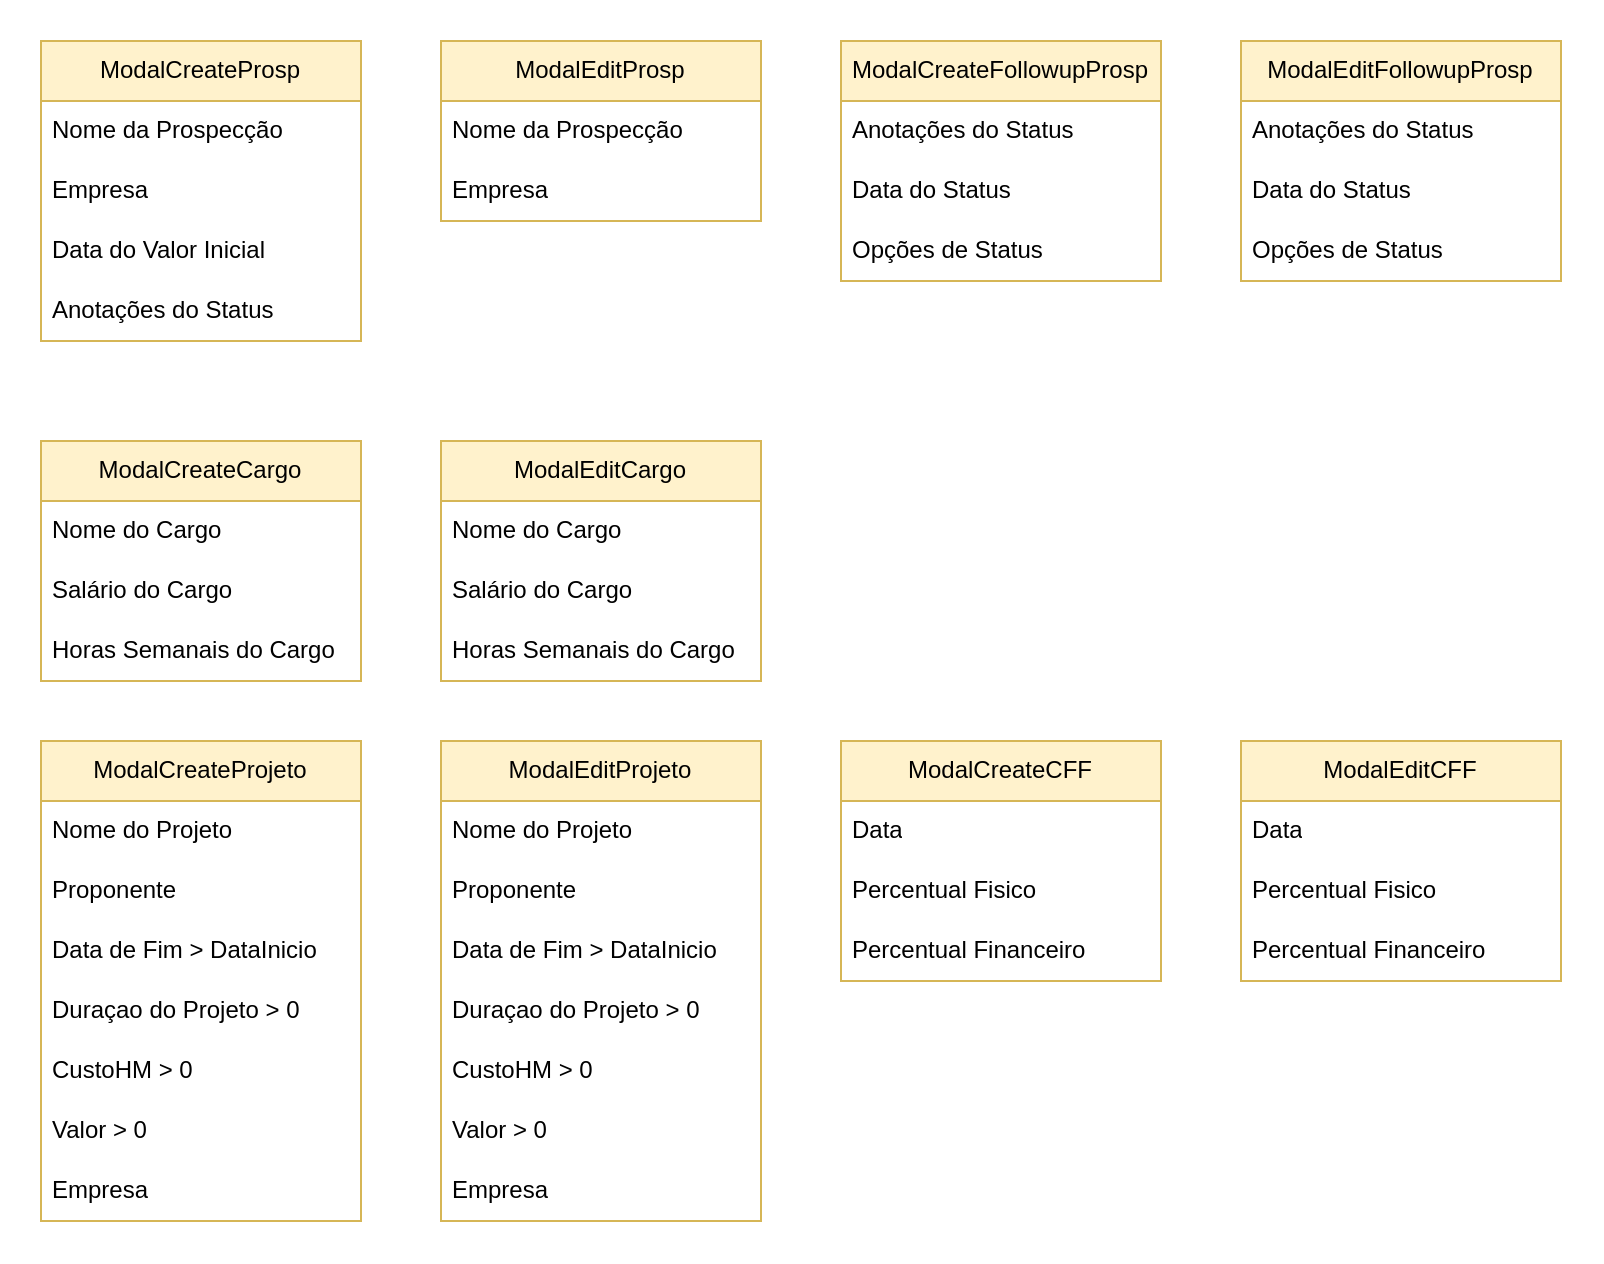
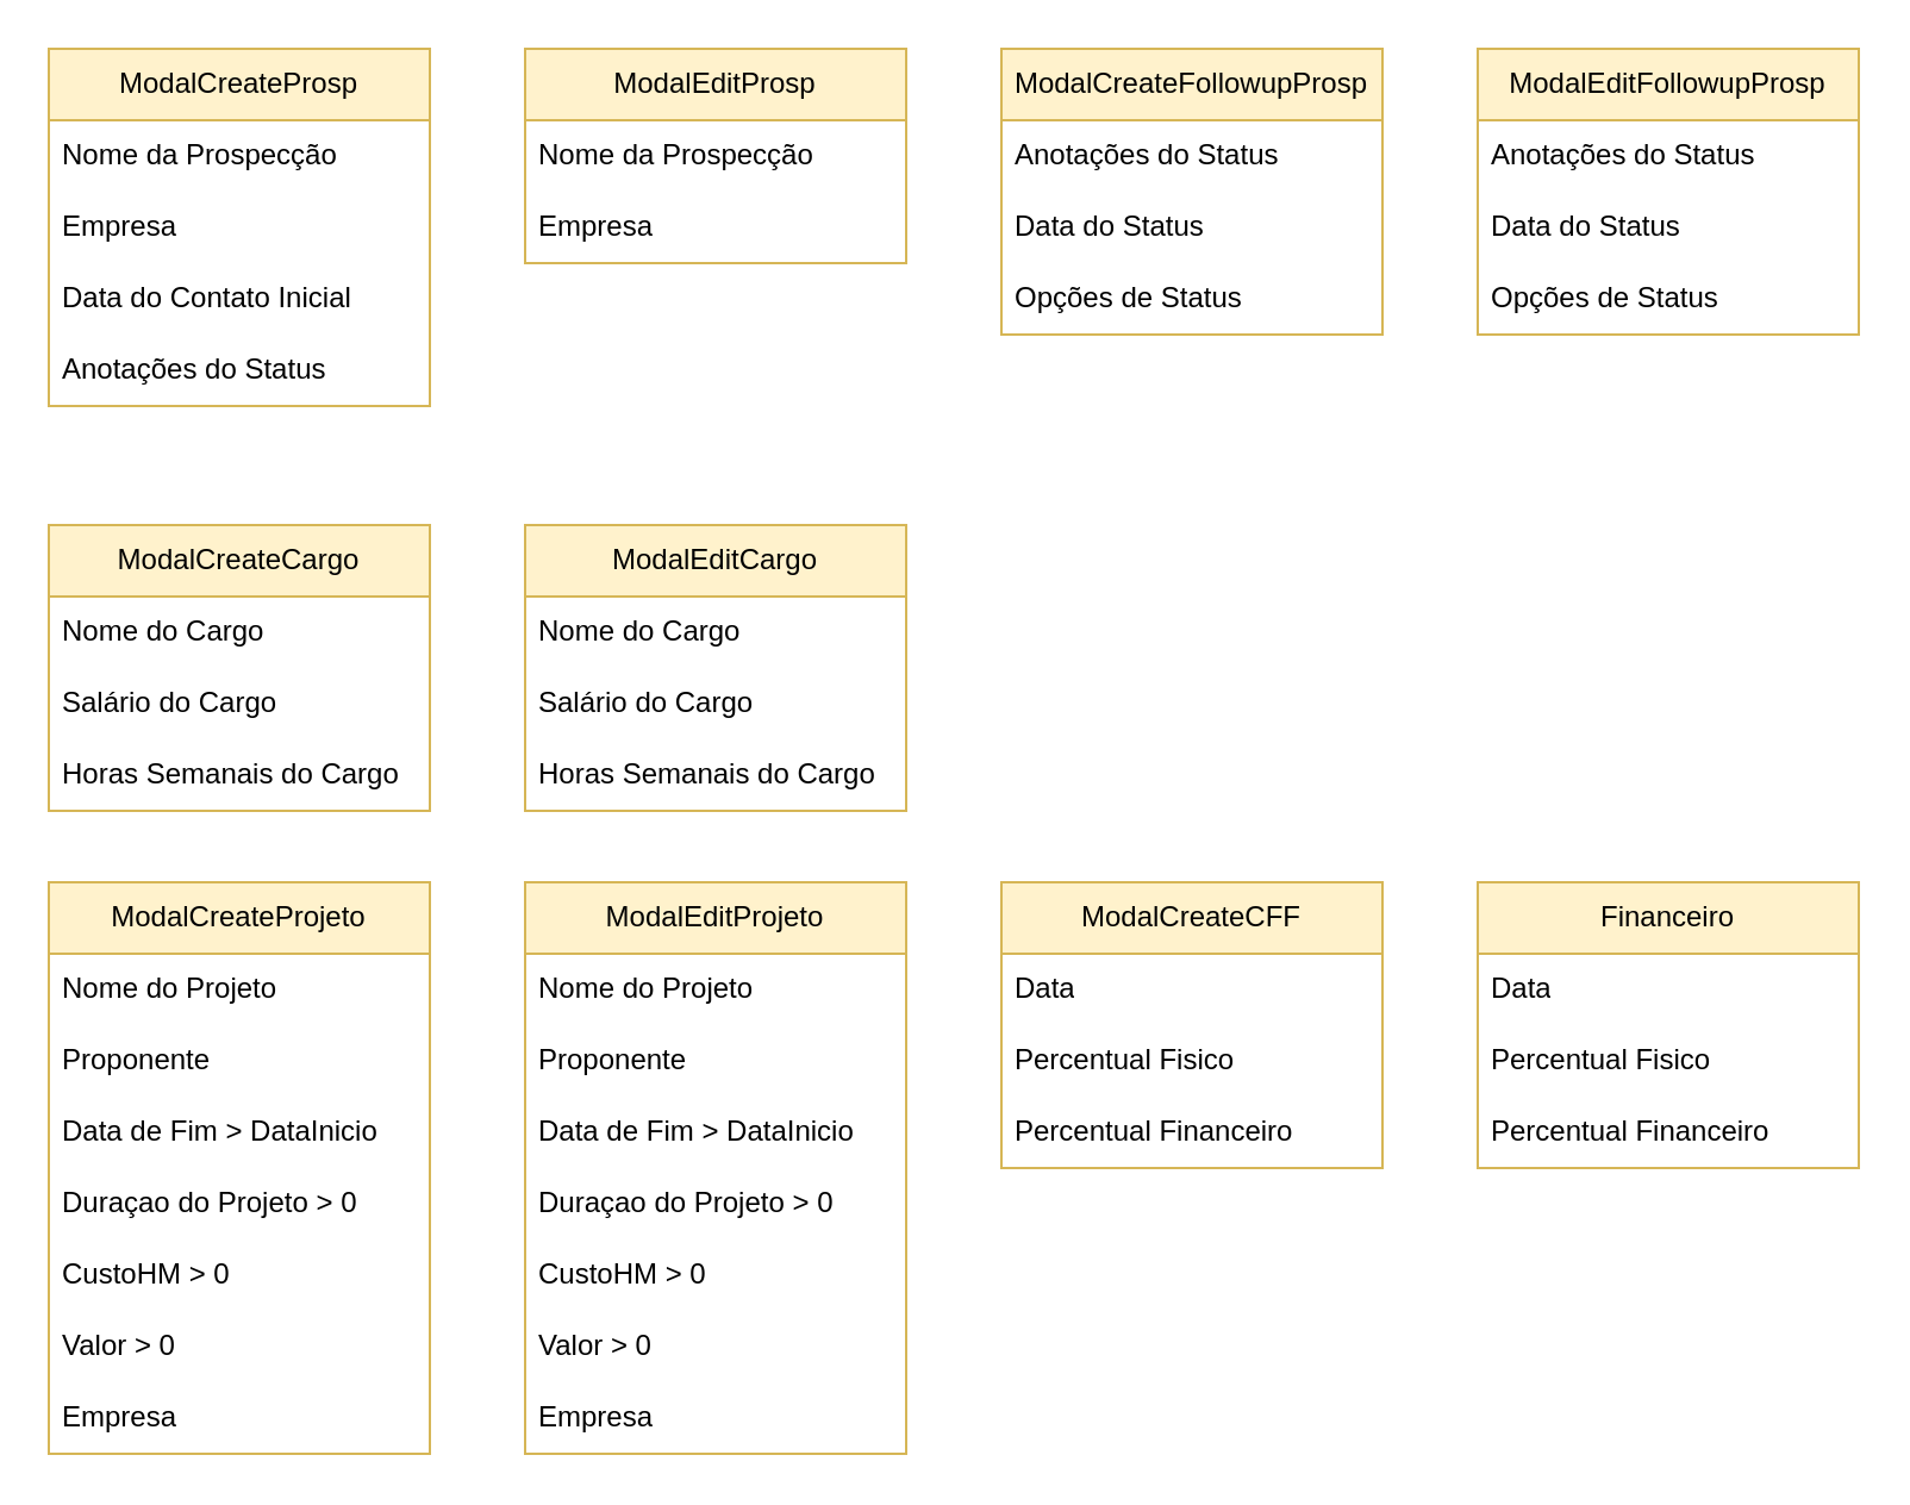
- <mxCell id="5" value="Data do Valor Inicial" style="text;strokeColor=none;fillColor=none;align=left;verticalAlign=middle;spacingLeft=4;spacingRight=4;overflow=hidden;points=[[0,0.5],[1,0.5]];portConstraint=eastwest;rotatable=0;whiteSpace=wrap;html=1;" parent="2" vertex="1"><mxGeometry y="90" width="160" height="30" as="geometry" /></mxCell>
+ <mxCell id="5" value="Data do Contato Inicial" style="text;strokeColor=none;fillColor=none;align=left;verticalAlign=middle;spacingLeft=4;spacingRight=4;overflow=hidden;points=[[0,0.5],[1,0.5]];portConstraint=eastwest;rotatable=0;whiteSpace=wrap;html=1;" parent="2" vertex="1"><mxGeometry y="90" width="160" height="30" as="geometry" /></mxCell>
- <mxCell id="46" value="ModalEditCFF" style="swimlane;fontStyle=0;childLayout=stackLayout;horizontal=1;startSize=30;horizontalStack=0;resizeParent=1;resizeParentMax=0;resizeLast=0;collapsible=1;marginBottom=0;whiteSpace=wrap;html=1;fillColor=#fff2cc;strokeColor=#d6b656;" parent="1" vertex="1"><mxGeometry x="620" y="370" width="160" height="120" as="geometry" /></mxCell>
+ <mxCell id="46" value="Financeiro" style="swimlane;fontStyle=0;childLayout=stackLayout;horizontal=1;startSize=30;horizontalStack=0;resizeParent=1;resizeParentMax=0;resizeLast=0;collapsible=1;marginBottom=0;whiteSpace=wrap;html=1;fillColor=#fff2cc;strokeColor=#d6b656;" parent="1" vertex="1"><mxGeometry x="620" y="370" width="160" height="120" as="geometry" /></mxCell>
